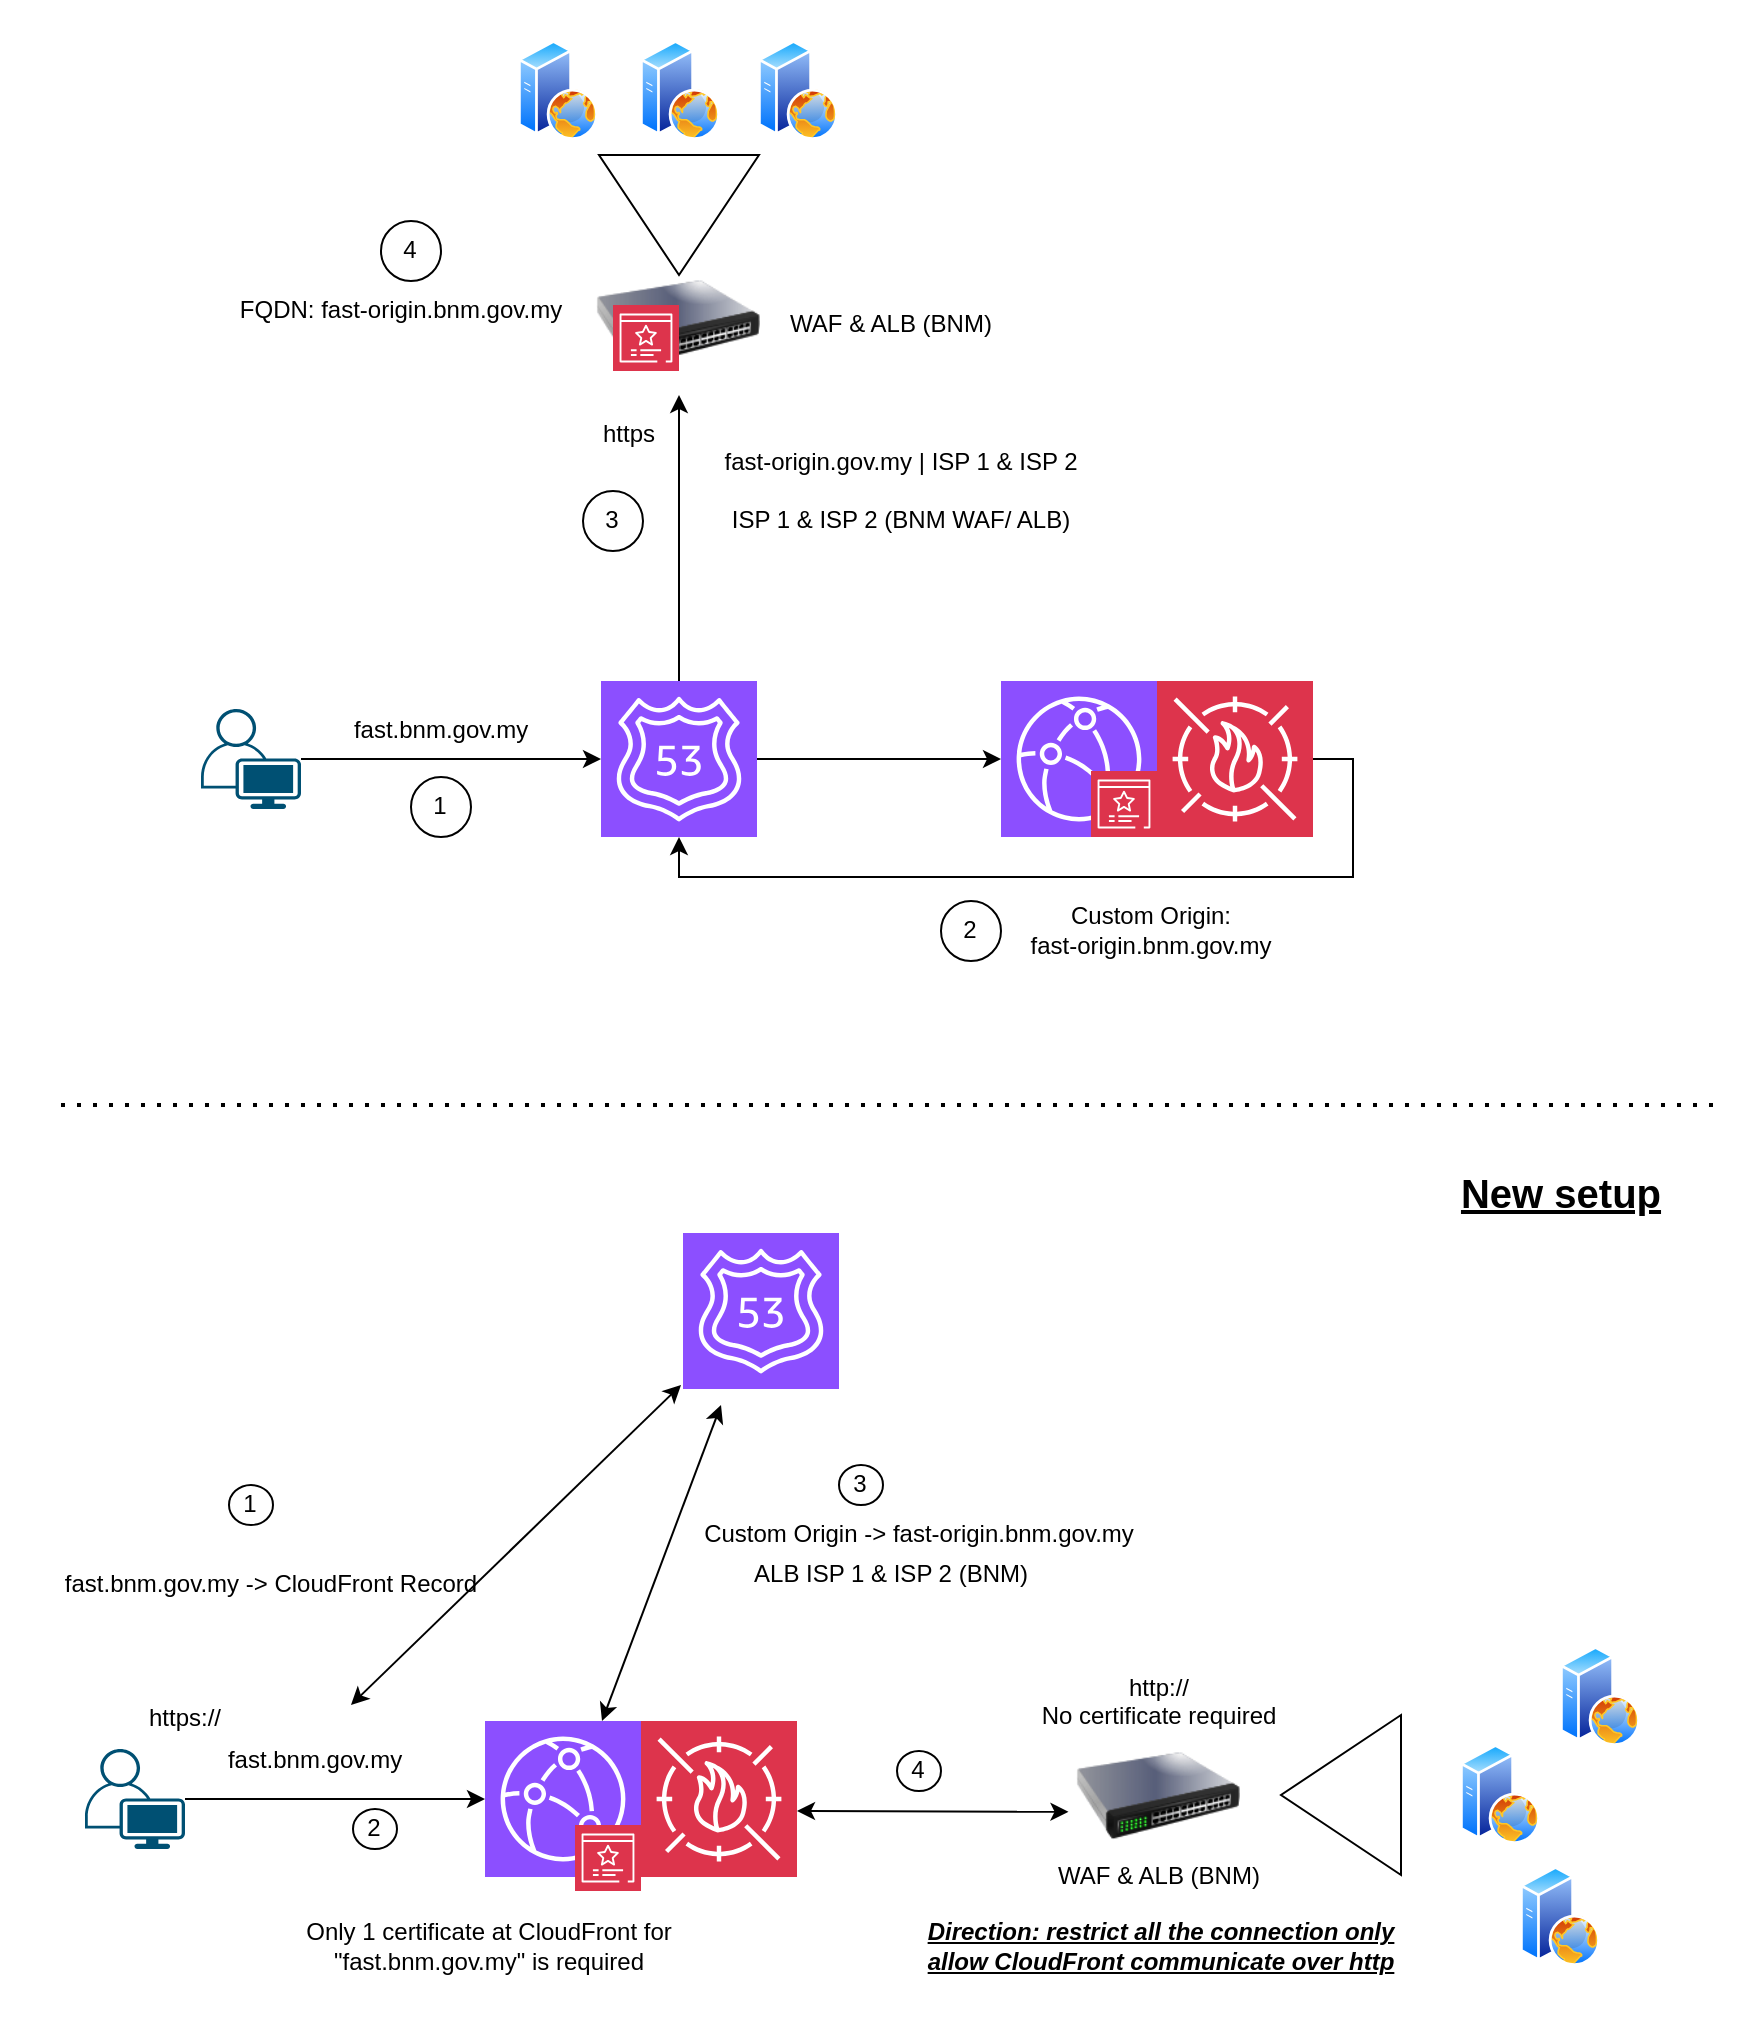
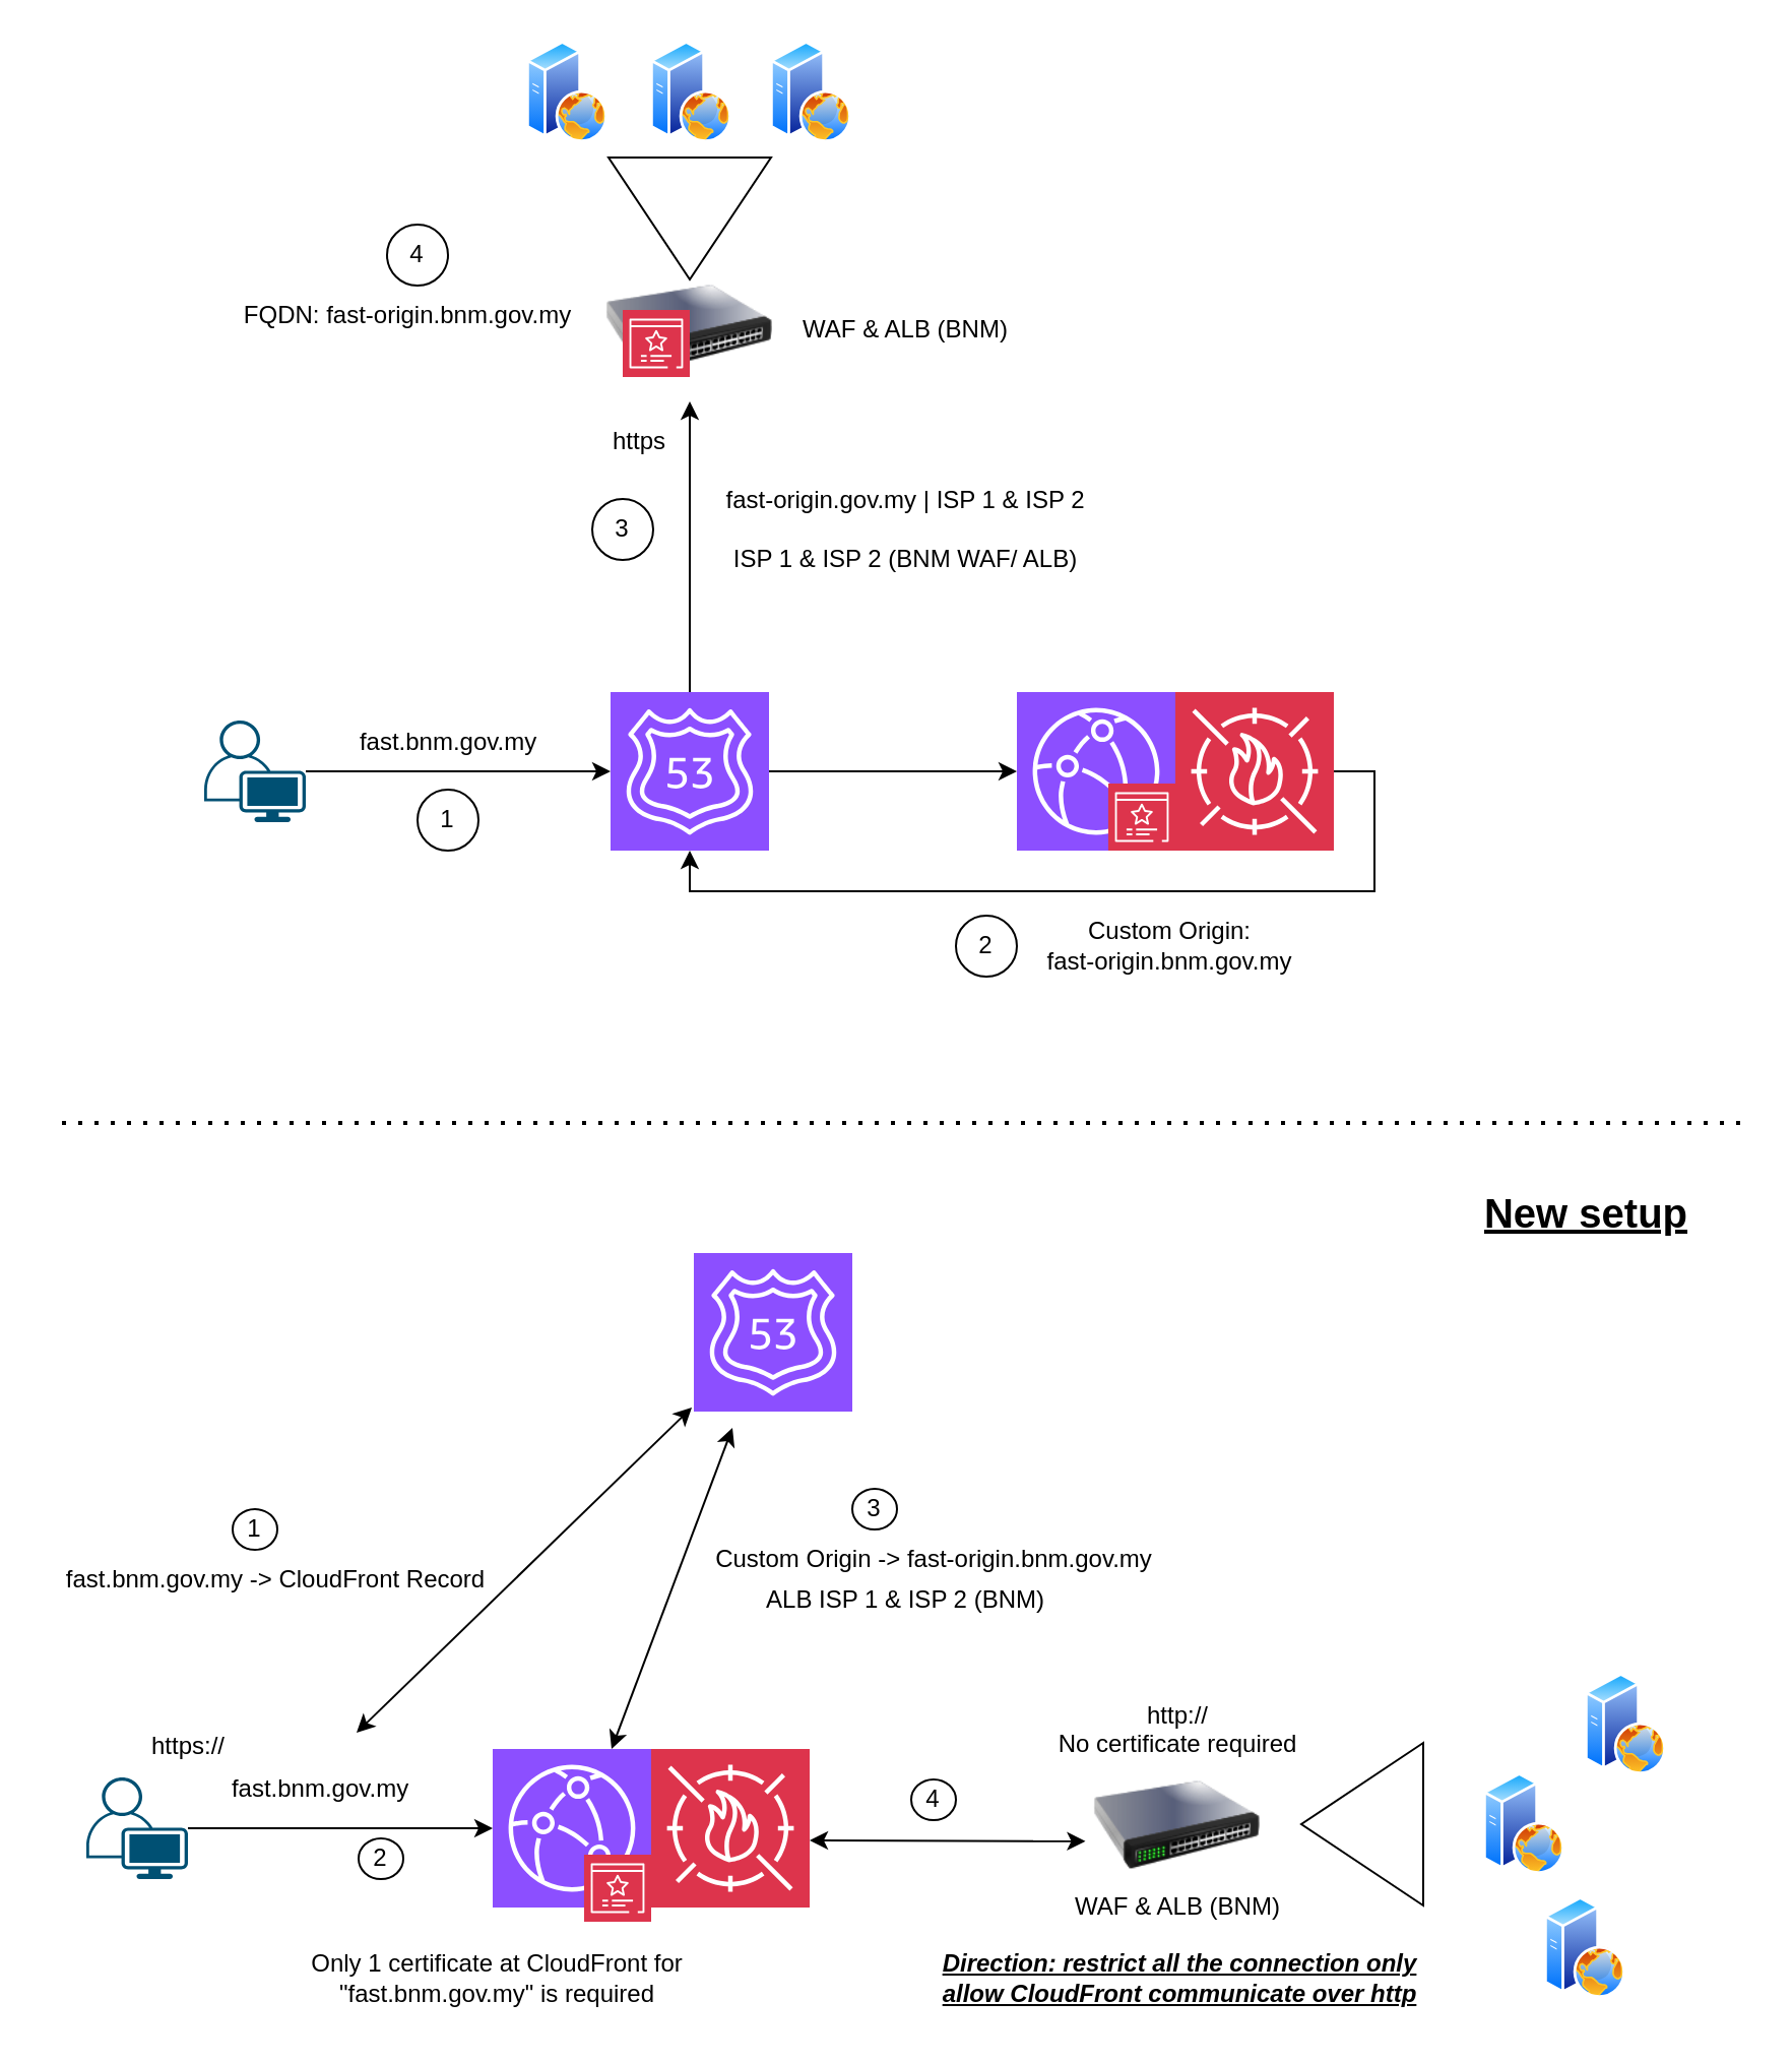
- <mxCell id="16" value="fast-origin.gov.my | ISP 1 &amp;amp; ISP 2&lt;br&gt;&lt;br&gt;ISP 1 &amp;amp; ISP 2 (BNM WAF/ ALB)" style="text;html=1;align=center;verticalAlign=middle;resizable=0;points=[];autosize=1;strokeColor=none;fillColor=none;" vertex="1" parent="1"><mxGeometry x="350" y="215" width="200" height="60" as="geometry" /></mxCell>
+ <mxCell id="16" value="fast-origin.gov.my | ISP 1 &amp;amp; ISP 2&lt;br&gt;&lt;br&gt;ISP 1 &amp;amp; ISP 2 (BNM WAF/ ALB)" style="text;html=1;align=center;verticalAlign=middle;resizable=0;points=[];autosize=1;strokeColor=none;fillColor=none;" vertex="1" parent="1"><mxGeometry x="345" y="230" width="200" height="60" as="geometry" /></mxCell>
- <mxCell id="44" value="fast.bnm.gov.my -&amp;gt; CloudFront Record" style="text;html=1;align=center;verticalAlign=middle;resizable=0;points=[];autosize=1;strokeColor=none;fillColor=none;" vertex="1" parent="1"><mxGeometry x="20" y="777" width="230" height="30" as="geometry" /></mxCell>
+ <mxCell id="44" value="fast.bnm.gov.my -&amp;gt; CloudFront Record" style="text;html=1;align=center;verticalAlign=middle;resizable=0;points=[];autosize=1;strokeColor=none;fillColor=none;" vertex="1" parent="1"><mxGeometry y="762" width="230" height="30" as="geometry" x="20" /></mxCell>
